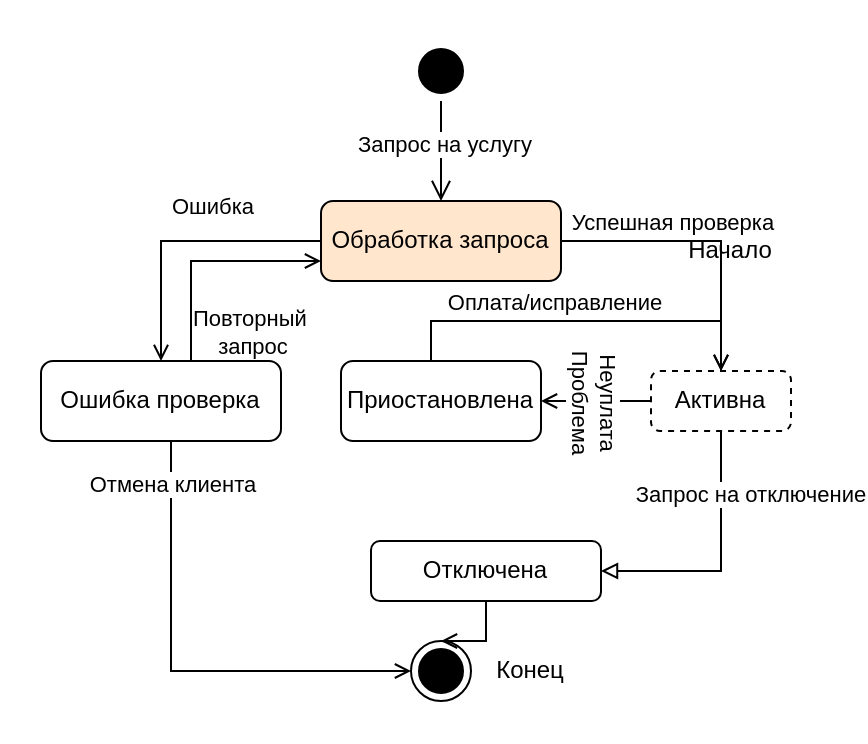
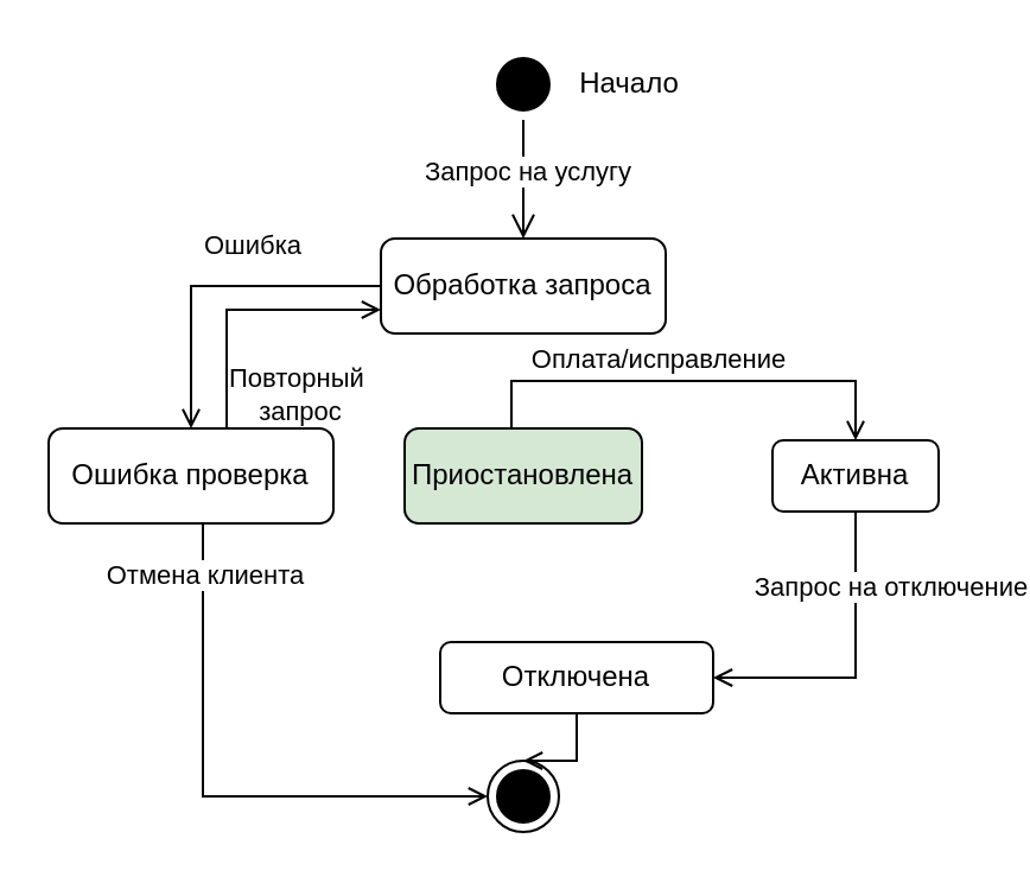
- <mxCell id="5" value="Обработка запроса" style="rounded=1;whiteSpace=wrap;html=1;fillColor=#ffe6cc;" vertex="1" parent="1"><mxGeometry x="160" y="100" width="120" height="40" as="geometry" /></mxCell>
+ <mxCell id="5" value="Обработка запроса" style="rounded=1;whiteSpace=wrap;html=1;" vertex="1" parent="1"><mxGeometry x="160" y="100" width="120" height="40" as="geometry" /></mxCell>
- <mxCell id="9" style="edgeStyle=orthogonalEdgeStyle;rounded=0;orthogonalLoop=1;jettySize=auto;html=1;entryX=0.5;entryY=0;entryDx=0;entryDy=0;exitX=1;exitY=0.5;exitDx=0;exitDy=0;endArrow=open;endFill=0;" edge="1" parent="1" source="5" target="22"><mxGeometry relative="1" as="geometry"><mxPoint x="355.029" y="240" as="sourcePoint" /></mxGeometry></mxCell>
- <mxCell id="10" value="Успешная проверка" style="edgeLabel;html=1;align=center;verticalAlign=middle;resizable=0;points=[];" vertex="1" connectable="0" parent="9"><mxGeometry x="-0.09" y="2" relative="1" as="geometry"><mxPoint x="-11" y="-8" as="offset" /></mxGeometry></mxCell>
- <mxCell id="24" value="Начало" style="text;html=1;align=center;verticalAlign=middle;whiteSpace=wrap;rounded=0;" vertex="1" parent="1"><mxGeometry x="335" y="110" width="60" height="30" as="geometry" /></mxCell>
+ <mxCell id="24" value="Начало" style="text;html=1;align=center;verticalAlign=middle;whiteSpace=wrap;rounded=0;" vertex="1" parent="1"><mxGeometry x="235" y="20" width="60" height="30" as="geometry" /></mxCell>
- <mxCell id="27" value="Приостановлена" style="rounded=1;whiteSpace=wrap;html=1;" vertex="1" parent="1"><mxGeometry x="170" y="180" width="100" height="40" as="geometry" /></mxCell>
+ <mxCell id="27" value="Приостановлена" style="rounded=1;whiteSpace=wrap;html=1;fillColor=#d5e8d4;" vertex="1" parent="1"><mxGeometry x="170" y="180" width="100" height="40" as="geometry" /></mxCell>
- <mxCell id="20" style="edgeStyle=orthogonalEdgeStyle;rounded=0;orthogonalLoop=1;jettySize=auto;html=1;entryX=1;entryY=0.5;entryDx=0;entryDy=0;endArrow=open;endFill=0;" edge="1" parent="1" source="22" target="27"><mxGeometry relative="1" as="geometry" /></mxCell>
- <mxCell id="21" value="Неуплата&lt;br&gt;Проблема" style="edgeLabel;html=1;align=center;verticalAlign=middle;resizable=0;points=[];rotation=90;" vertex="1" connectable="0" parent="20"><mxGeometry x="0.188" relative="1" as="geometry"><mxPoint x="6" as="offset" /></mxGeometry></mxCell>
- <mxCell id="22" value="Активна" style="rounded=1;whiteSpace=wrap;html=1;dashed=1;" vertex="1" parent="1"><mxGeometry x="325" y="185" width="70" height="30" as="geometry" /></mxCell>
+ <mxCell id="22" value="Активна" style="rounded=1;whiteSpace=wrap;html=1;" vertex="1" parent="1"><mxGeometry x="325" y="185" width="70" height="30" as="geometry" /></mxCell>
- <mxCell id="18" style="edgeStyle=orthogonalEdgeStyle;rounded=0;orthogonalLoop=1;jettySize=auto;html=1;entryX=1;entryY=0.5;entryDx=0;entryDy=0;endArrow=block;endFill=0;exitX=0.5;exitY=1;exitDx=0;exitDy=0;" edge="1" parent="1" source="22" target="17"><mxGeometry relative="1" as="geometry"><Array as="points"><mxPoint x="360" y="285" /></Array></mxGeometry></mxCell>
+ <mxCell id="18" style="edgeStyle=orthogonalEdgeStyle;rounded=0;orthogonalLoop=1;jettySize=auto;html=1;entryX=1;entryY=0.5;entryDx=0;entryDy=0;endArrow=open;endFill=0;exitX=0.5;exitY=1;exitDx=0;exitDy=0;" edge="1" parent="1" source="22" target="17"><mxGeometry relative="1" as="geometry"><Array as="points"><mxPoint x="360" y="285" /></Array></mxGeometry></mxCell>
- <mxCell id="23" value="Конец" style="text;html=1;align=center;verticalAlign=middle;whiteSpace=wrap;rounded=0;" vertex="1" parent="1"><mxGeometry x="235" y="320" width="60" height="30" as="geometry" /></mxCell>
